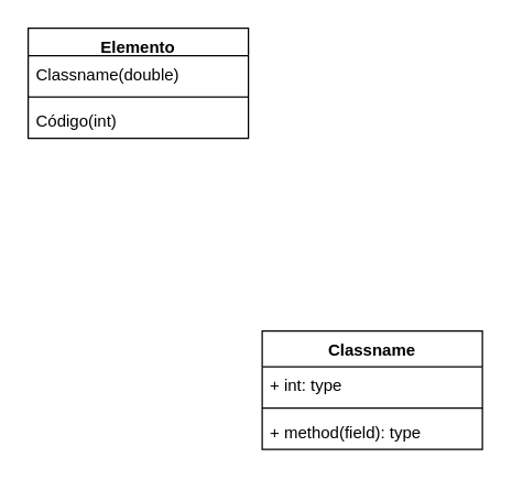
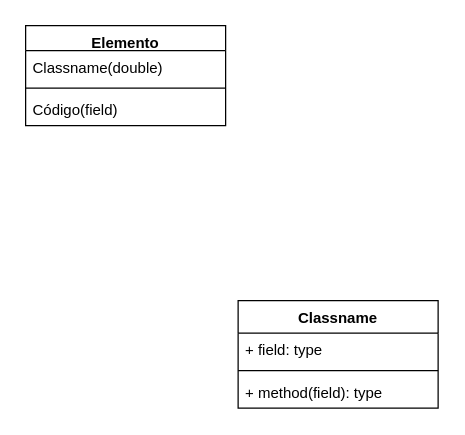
- <mxCell id="5" value="Código(int)" style="text;strokeColor=none;fillColor=none;align=left;verticalAlign=top;spacingLeft=4;spacingRight=4;overflow=hidden;rotatable=0;points=[[0,0.5],[1,0.5]];portConstraint=eastwest;whiteSpace=wrap;html=1;" vertex="1" parent="2"><mxGeometry y="54" width="160" height="26" as="geometry" /></mxCell>
+ <mxCell id="5" value="Código(field)" style="text;strokeColor=none;fillColor=none;align=left;verticalAlign=top;spacingLeft=4;spacingRight=4;overflow=hidden;rotatable=0;points=[[0,0.5],[1,0.5]];portConstraint=eastwest;whiteSpace=wrap;html=1;" vertex="1" parent="2"><mxGeometry y="54" width="160" height="26" as="geometry" /></mxCell>
- <mxCell id="7" value="+ int: type" style="text;strokeColor=none;fillColor=none;align=left;verticalAlign=top;spacingLeft=4;spacingRight=4;overflow=hidden;rotatable=0;points=[[0,0.5],[1,0.5]];portConstraint=eastwest;whiteSpace=wrap;html=1;" vertex="1" parent="6"><mxGeometry y="26" width="160" height="26" as="geometry" /></mxCell>
+ <mxCell id="7" value="+ field: type" style="text;strokeColor=none;fillColor=none;align=left;verticalAlign=top;spacingLeft=4;spacingRight=4;overflow=hidden;rotatable=0;points=[[0,0.5],[1,0.5]];portConstraint=eastwest;whiteSpace=wrap;html=1;" vertex="1" parent="6"><mxGeometry y="26" width="160" height="26" as="geometry" /></mxCell>
